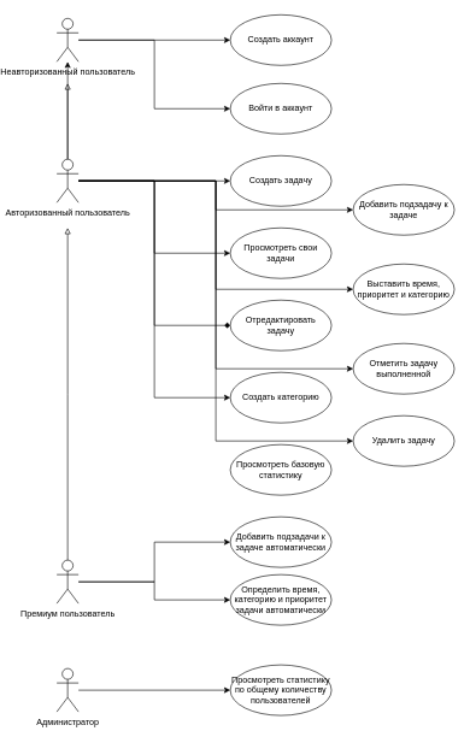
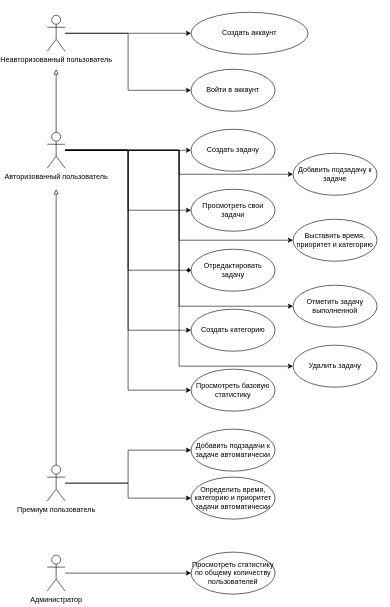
- <mxCell id="19" value="Создать аккаунт" style="ellipse;whiteSpace=wrap;html=1;" parent="1" vertex="1"><mxGeometry x="260" y="20" width="140" height="70" as="geometry" /></mxCell>
+ <mxCell id="19" value="Создать аккаунт" style="ellipse;whiteSpace=wrap;html=1;" parent="1" vertex="1"><mxGeometry x="260" y="20" width="195" height="70" as="geometry" /></mxCell>
- <mxCell id="11" style="edgeStyle=orthogonalEdgeStyle;rounded=0;orthogonalLoop=1;jettySize=auto;html=1;" edge="1" parent="1" source="12" target="22"><mxGeometry relative="1" as="geometry" /></mxCell>
+ <mxCell id="11" style="edgeStyle=orthogonalEdgeStyle;rounded=0;orthogonalLoop=1;jettySize=auto;html=1;entryX=0;entryY=0.5;entryDx=0;entryDy=0;" edge="1" parent="1" source="12" target="32"><mxGeometry relative="1" as="geometry" /></mxCell>
